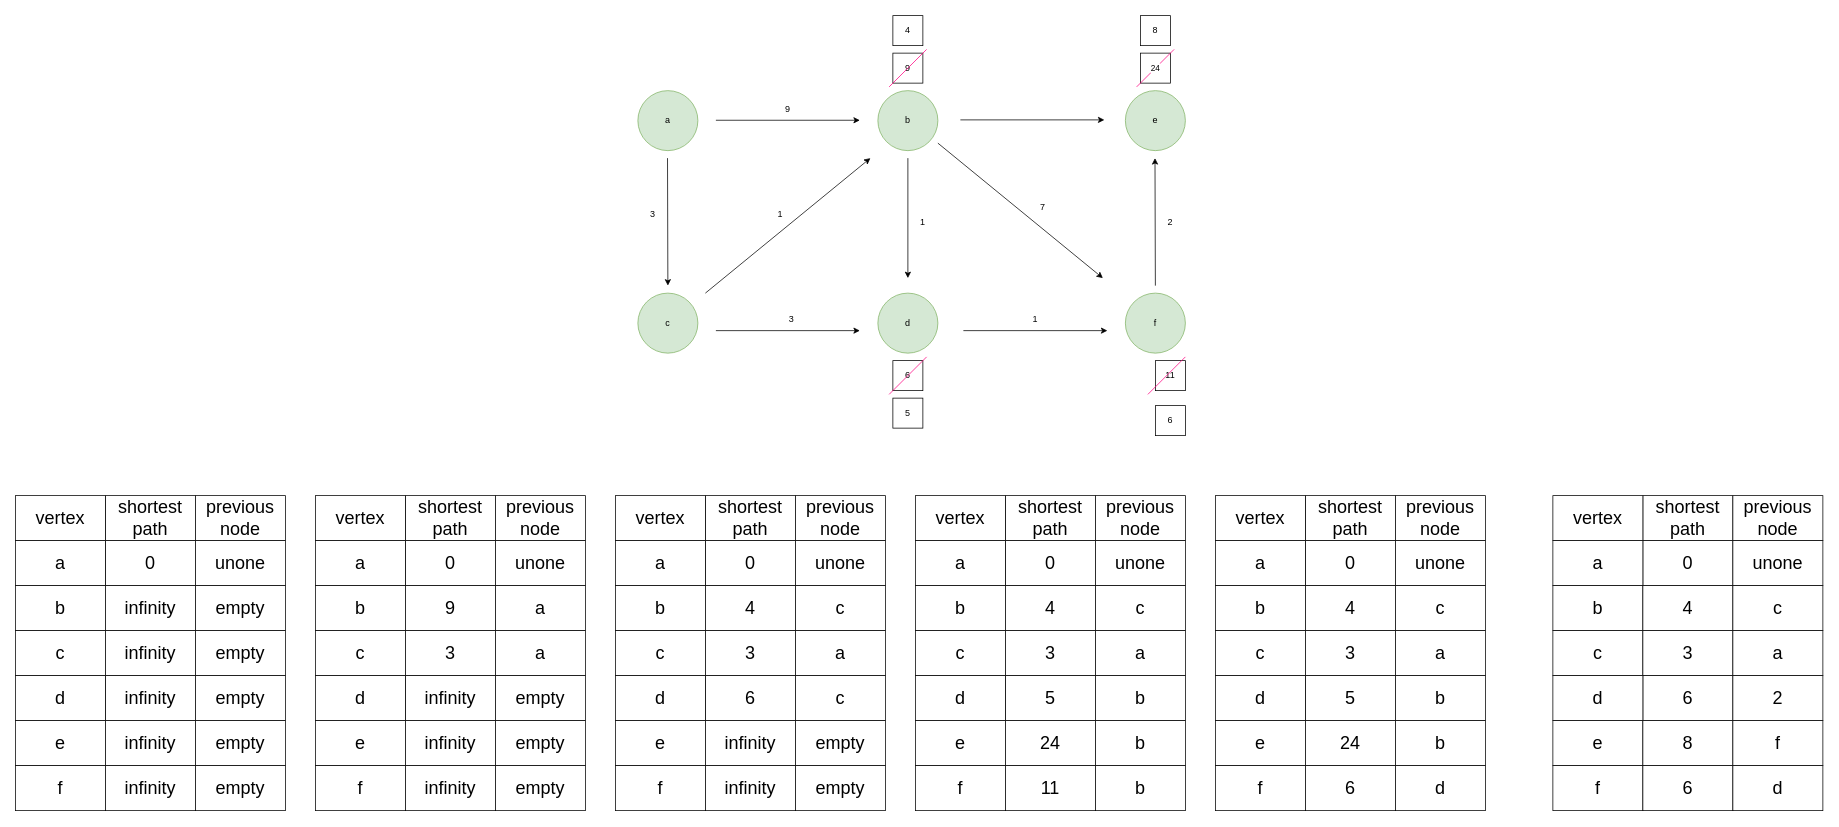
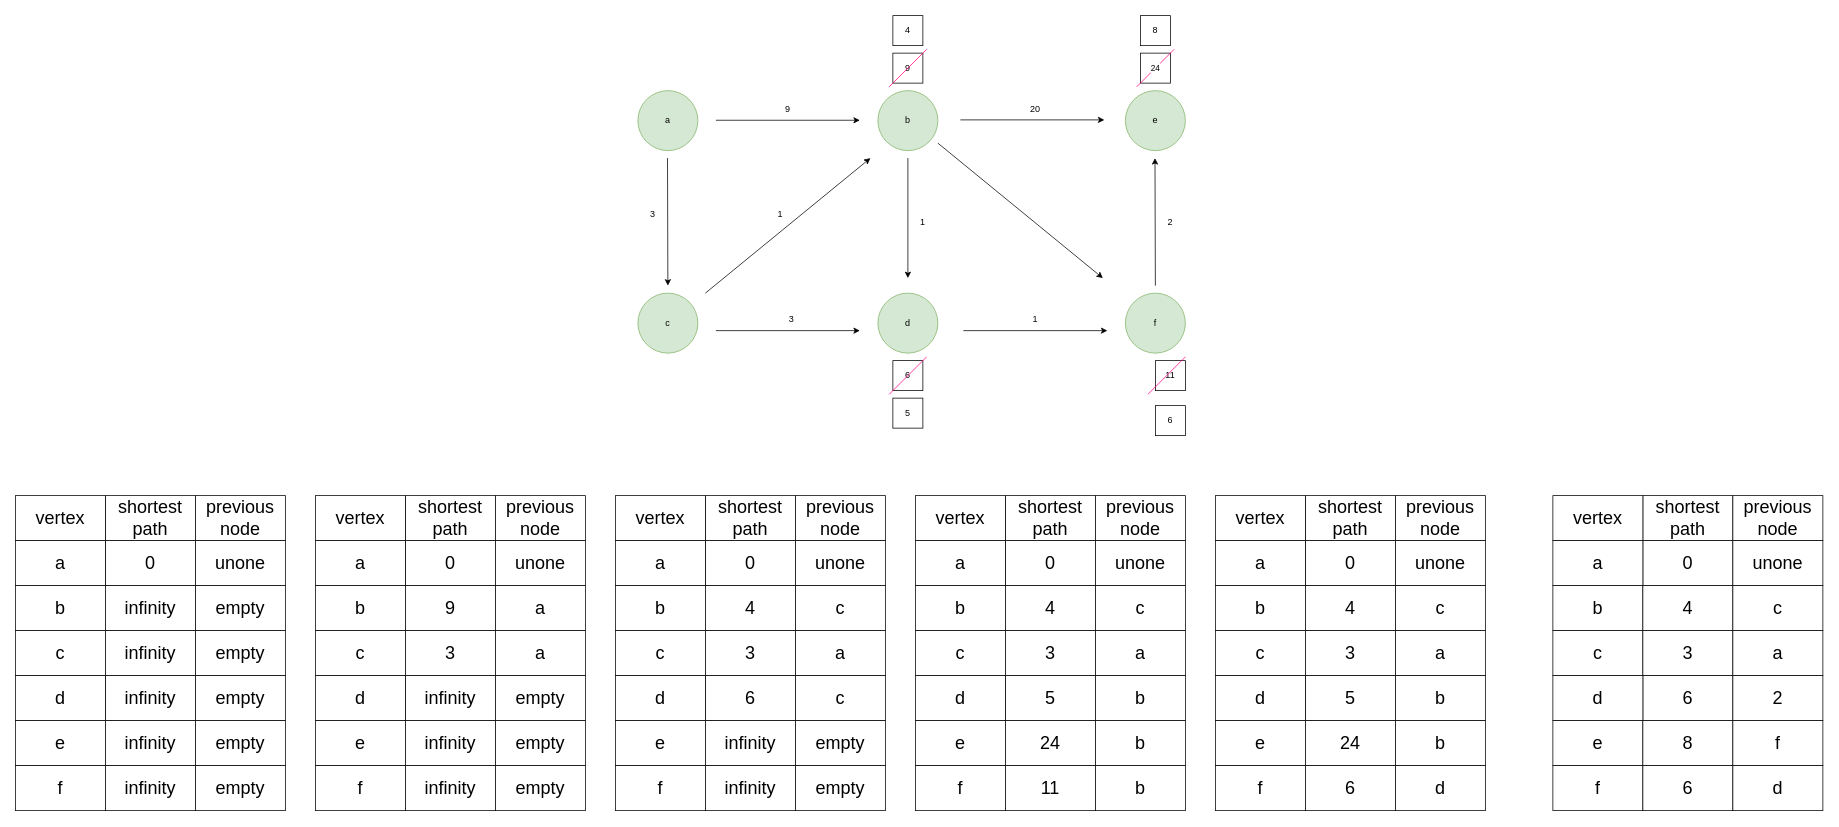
+ <mxCell id="121" value="20" style="text;html=1;strokeColor=none;fillColor=none;align=center;verticalAlign=middle;whiteSpace=wrap;rounded=0;" parent="1" vertex="1"><mxGeometry x="1350" y="130" width="60" height="30" as="geometry" /></mxCell>
- <mxCell id="133" value="7" style="text;html=1;strokeColor=none;fillColor=none;align=center;verticalAlign=middle;whiteSpace=wrap;rounded=0;" parent="1" vertex="1"><mxGeometry x="1360" y="260" width="60" height="30" as="geometry" /></mxCell>
